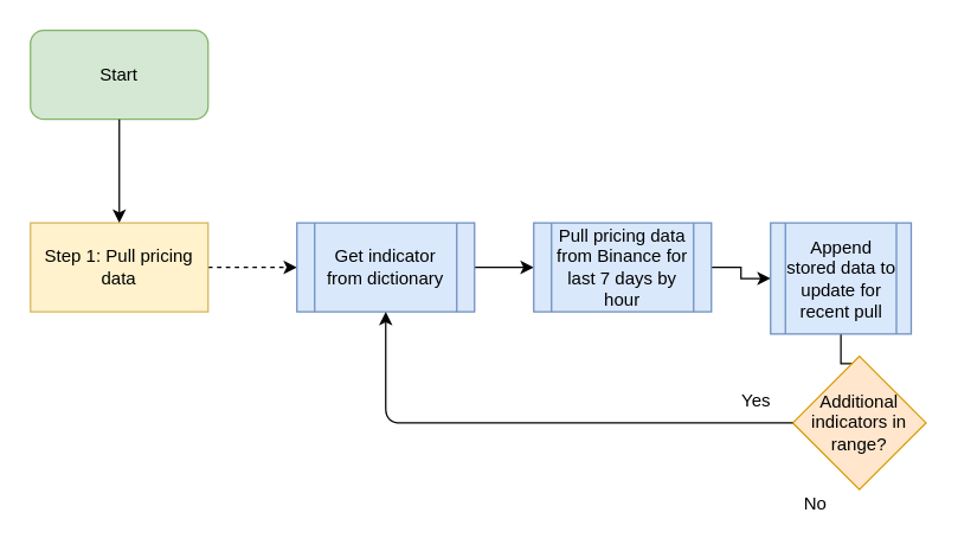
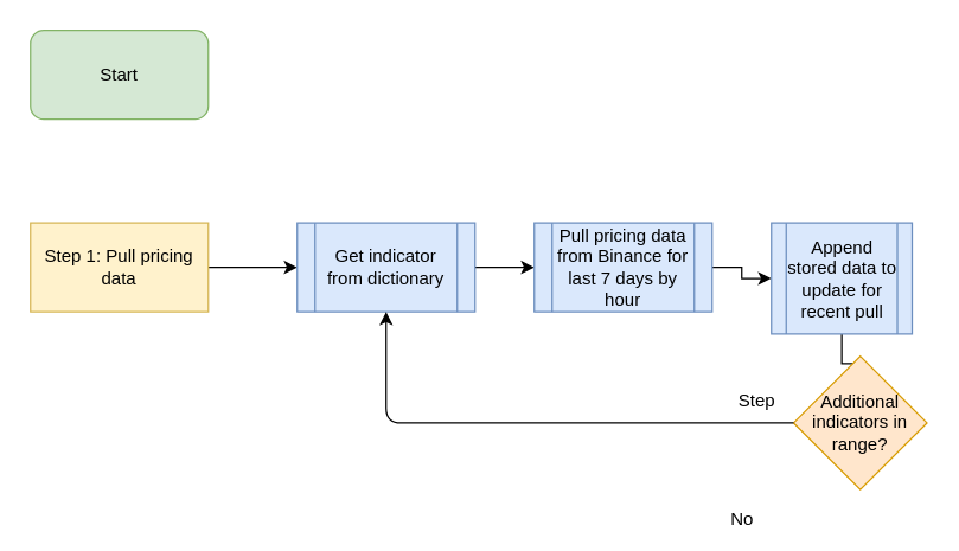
- <mxCell id="5" value="" style="endArrow=classic;html=1;exitX=0.5;exitY=1;exitDx=0;exitDy=0;entryX=0.5;entryY=0;entryDx=0;entryDy=0;" edge="1" parent="1" source="2" target="4"><mxGeometry width="50" height="50" relative="1" as="geometry"><mxPoint x="350" y="260" as="sourcePoint" /><mxPoint x="400" y="210" as="targetPoint" /></mxGeometry></mxCell>
- <mxCell id="3" value="" style="edgeStyle=orthogonalEdgeStyle;rounded=0;orthogonalLoop=1;jettySize=auto;html=1;dashed=1;" edge="1" parent="1" source="4" target="7"><mxGeometry relative="1" as="geometry" /></mxCell>
+ <mxCell id="3" value="" style="edgeStyle=orthogonalEdgeStyle;rounded=0;orthogonalLoop=1;jettySize=auto;html=1;" edge="1" parent="1" source="4" target="7"><mxGeometry relative="1" as="geometry" /></mxCell>
- <mxCell id="14" value="Yes" style="text;html=1;align=center;verticalAlign=middle;resizable=0;points=[];autosize=1;strokeColor=none;" vertex="1" parent="1"><mxGeometry x="490" y="260" width="40" height="20" as="geometry" /></mxCell>
+ <mxCell id="14" value="Step" style="text;html=1;align=center;verticalAlign=middle;resizable=0;points=[];autosize=1;strokeColor=none;" vertex="1" parent="1"><mxGeometry x="490" y="260" width="40" height="20" as="geometry" /></mxCell>
- <mxCell id="15" value="No" style="text;html=1;align=center;verticalAlign=middle;resizable=0;points=[];autosize=1;strokeColor=none;" vertex="1" parent="1"><mxGeometry x="535" y="330" width="30" height="20" as="geometry" /></mxCell>
+ <mxCell id="15" value="No" style="text;html=1;align=center;verticalAlign=middle;resizable=0;points=[];autosize=1;strokeColor=none;" vertex="1" parent="1"><mxGeometry x="485" y="340" width="30" height="20" as="geometry" /></mxCell>
